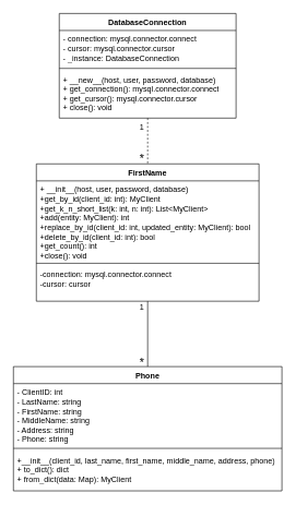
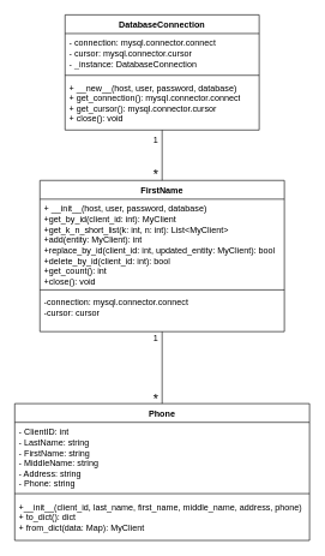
- <mxCell id="13" style="edgeStyle=orthogonalEdgeStyle;rounded=0;orthogonalLoop=1;jettySize=auto;html=1;endArrow=none;endFill=0;dashed=1;" edge="1" parent="1" source="14" target="7"><mxGeometry relative="1" as="geometry" /></mxCell>
+ <mxCell id="13" style="edgeStyle=orthogonalEdgeStyle;rounded=0;orthogonalLoop=1;jettySize=auto;html=1;endArrow=none;endFill=0;" edge="1" parent="1" source="14" target="7"><mxGeometry relative="1" as="geometry" /></mxCell>
